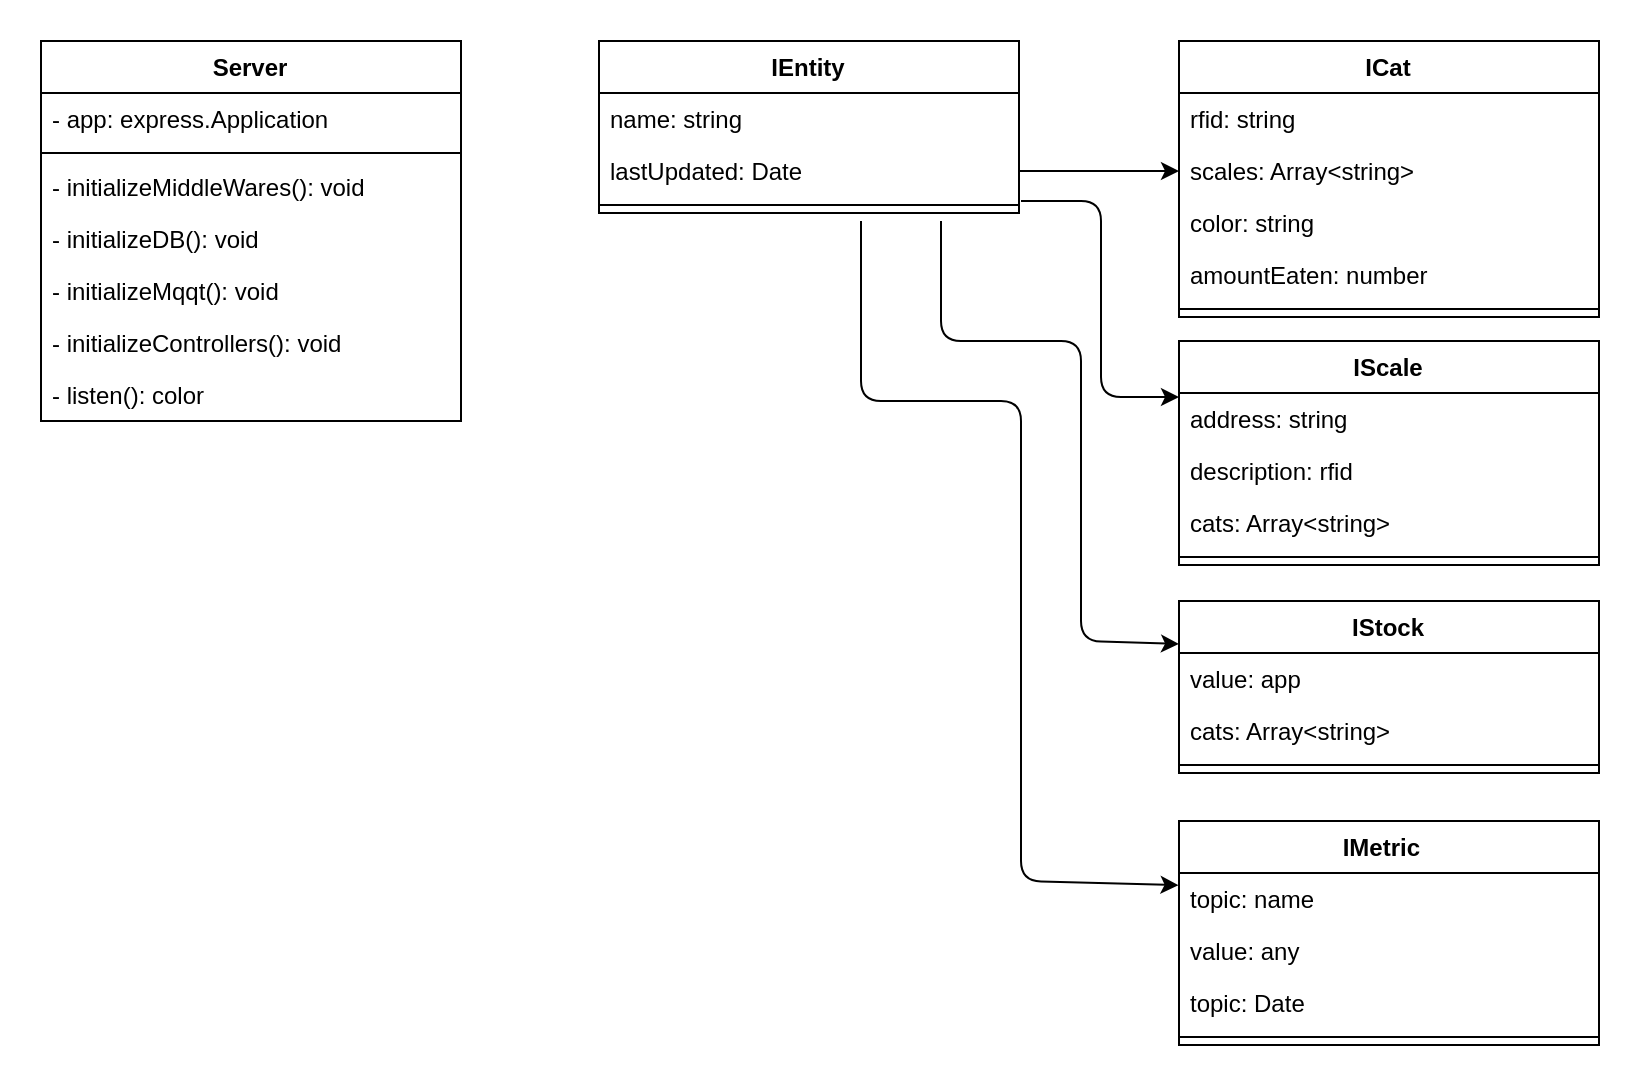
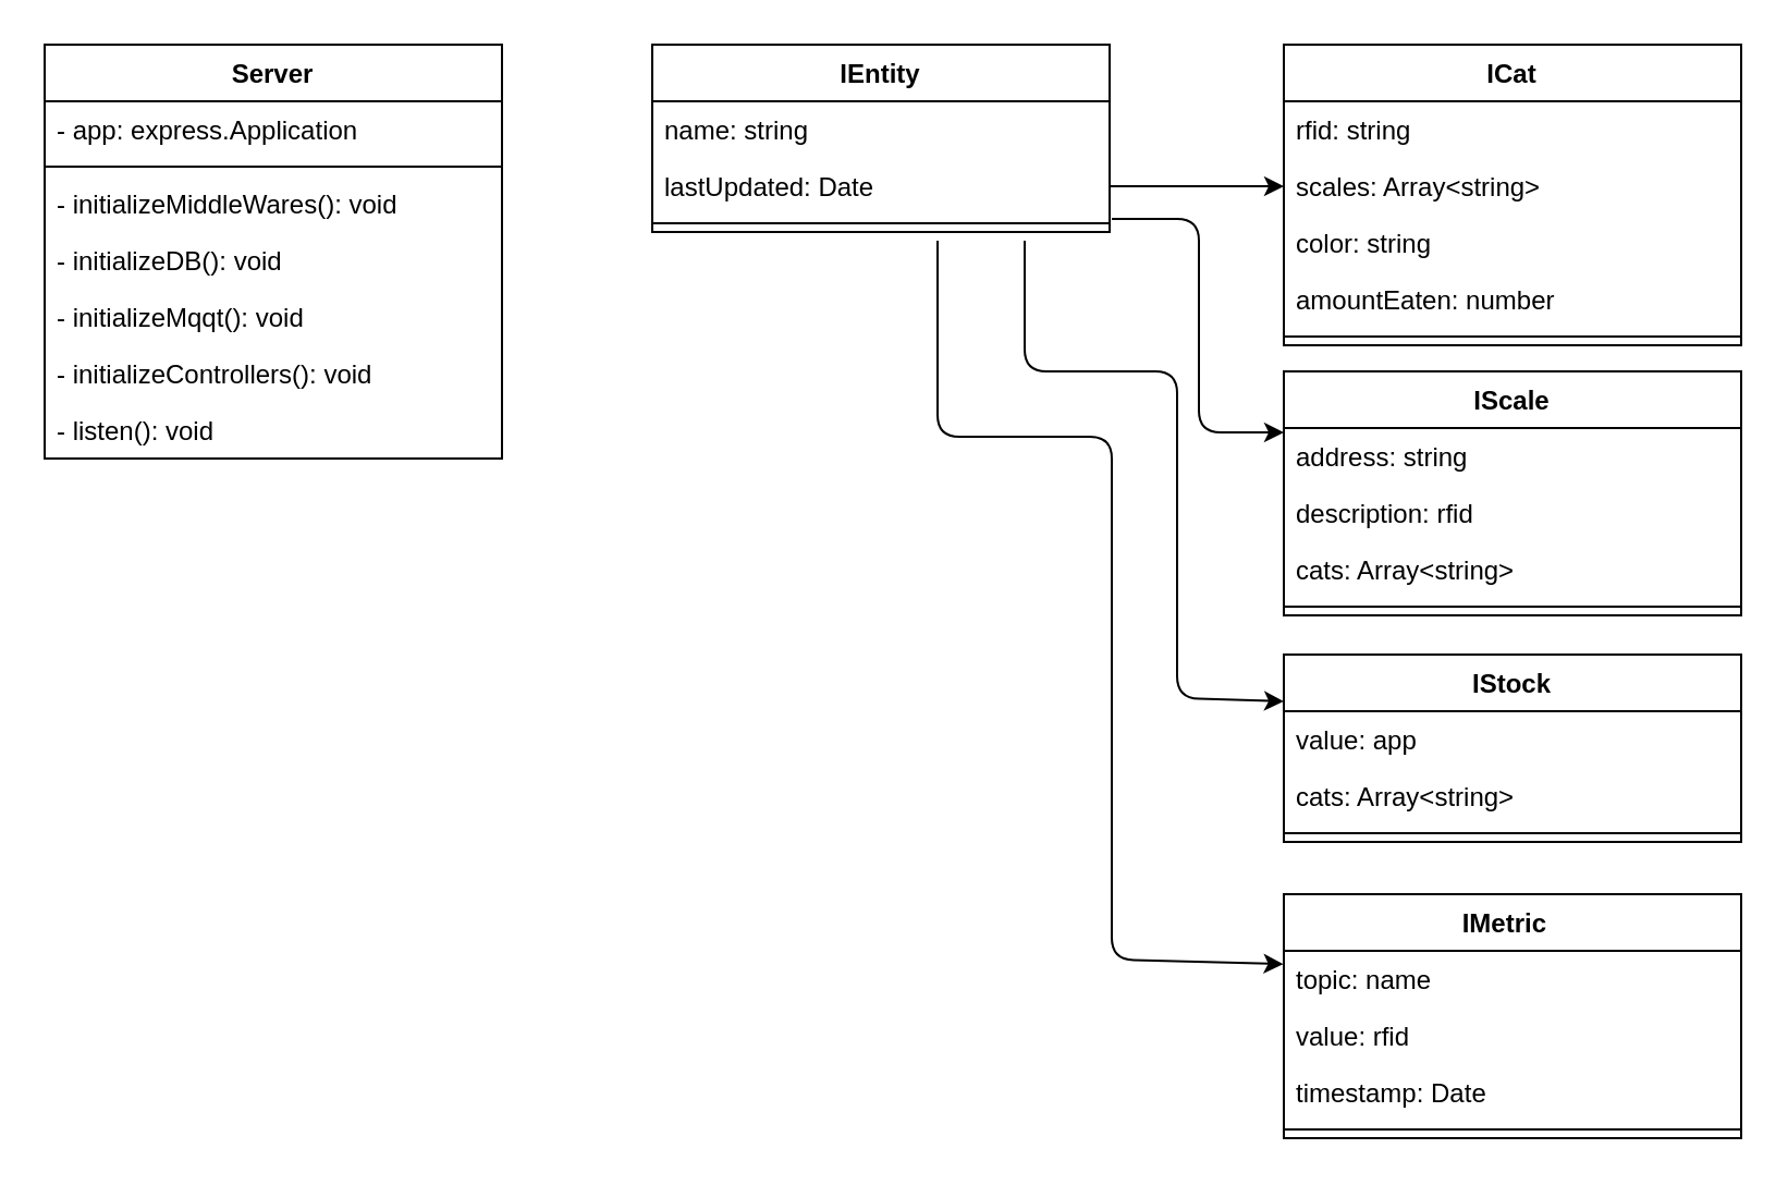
- <mxCell id="9" value="- listen(): color" style="text;strokeColor=none;fillColor=none;align=left;verticalAlign=top;spacingLeft=4;spacingRight=4;overflow=hidden;rotatable=0;points=[[0,0.5],[1,0.5]];portConstraint=eastwest;" vertex="1" parent="2"><mxGeometry y="164" width="210" height="26" as="geometry" /></mxCell>
+ <mxCell id="9" value="- listen(): void" style="text;strokeColor=none;fillColor=none;align=left;verticalAlign=top;spacingLeft=4;spacingRight=4;overflow=hidden;rotatable=0;points=[[0,0.5],[1,0.5]];portConstraint=eastwest;" vertex="1" parent="2"><mxGeometry y="164" width="210" height="26" as="geometry" /></mxCell>
- <mxCell id="35" value="value: any" style="text;strokeColor=none;fillColor=none;align=left;verticalAlign=top;spacingLeft=4;spacingRight=4;overflow=hidden;rotatable=0;points=[[0,0.5],[1,0.5]];portConstraint=eastwest;" vertex="1" parent="33"><mxGeometry y="52" width="210" height="26" as="geometry" /></mxCell>
+ <mxCell id="35" value="value: rfid" style="text;strokeColor=none;fillColor=none;align=left;verticalAlign=top;spacingLeft=4;spacingRight=4;overflow=hidden;rotatable=0;points=[[0,0.5],[1,0.5]];portConstraint=eastwest;" vertex="1" parent="33"><mxGeometry y="52" width="210" height="26" as="geometry" /></mxCell>
- <mxCell id="36" value="topic: Date" style="text;strokeColor=none;fillColor=none;align=left;verticalAlign=top;spacingLeft=4;spacingRight=4;overflow=hidden;rotatable=0;points=[[0,0.5],[1,0.5]];portConstraint=eastwest;" vertex="1" parent="33"><mxGeometry y="78" width="210" height="26" as="geometry" /></mxCell>
+ <mxCell id="36" value="timestamp: Date" style="text;strokeColor=none;fillColor=none;align=left;verticalAlign=top;spacingLeft=4;spacingRight=4;overflow=hidden;rotatable=0;points=[[0,0.5],[1,0.5]];portConstraint=eastwest;" vertex="1" parent="33"><mxGeometry y="78" width="210" height="26" as="geometry" /></mxCell>
